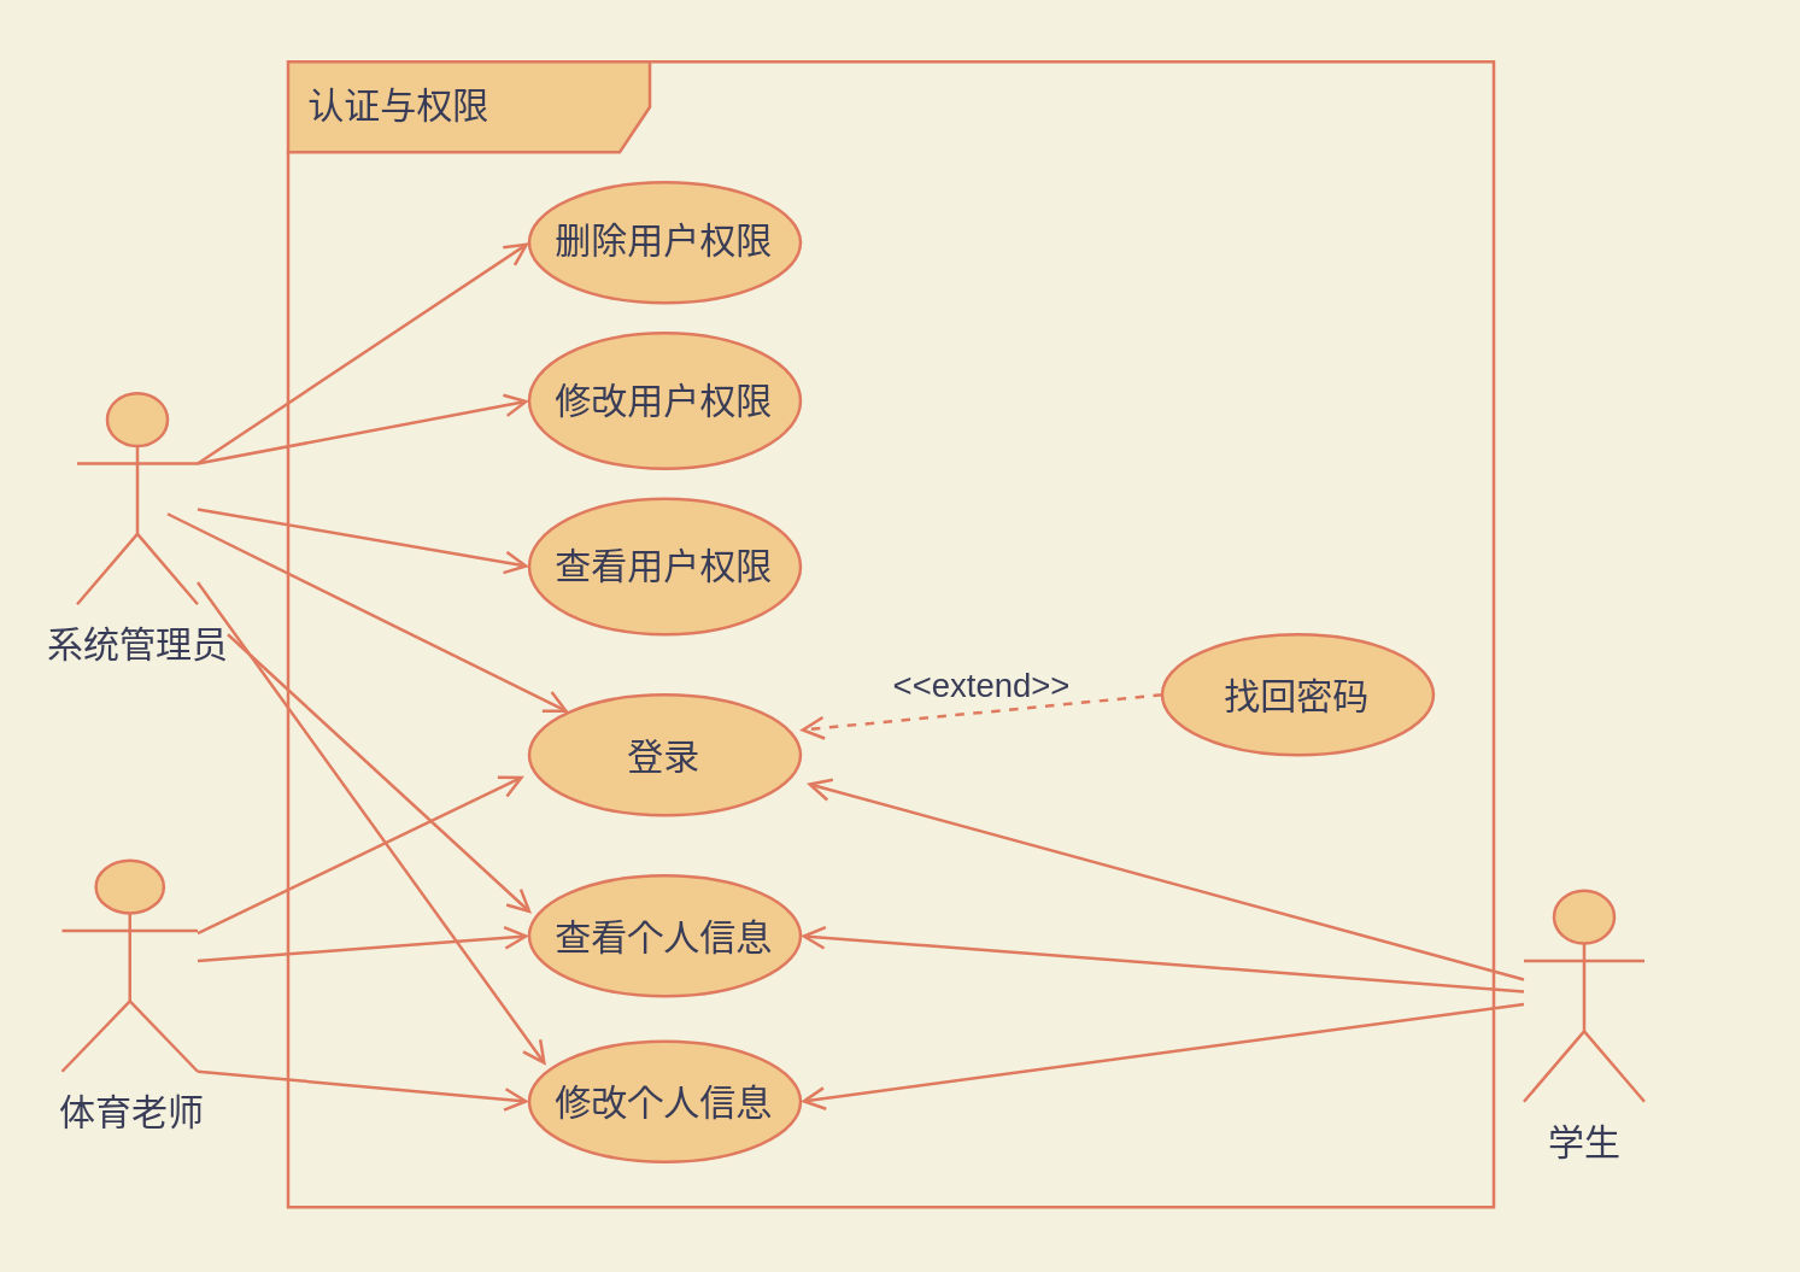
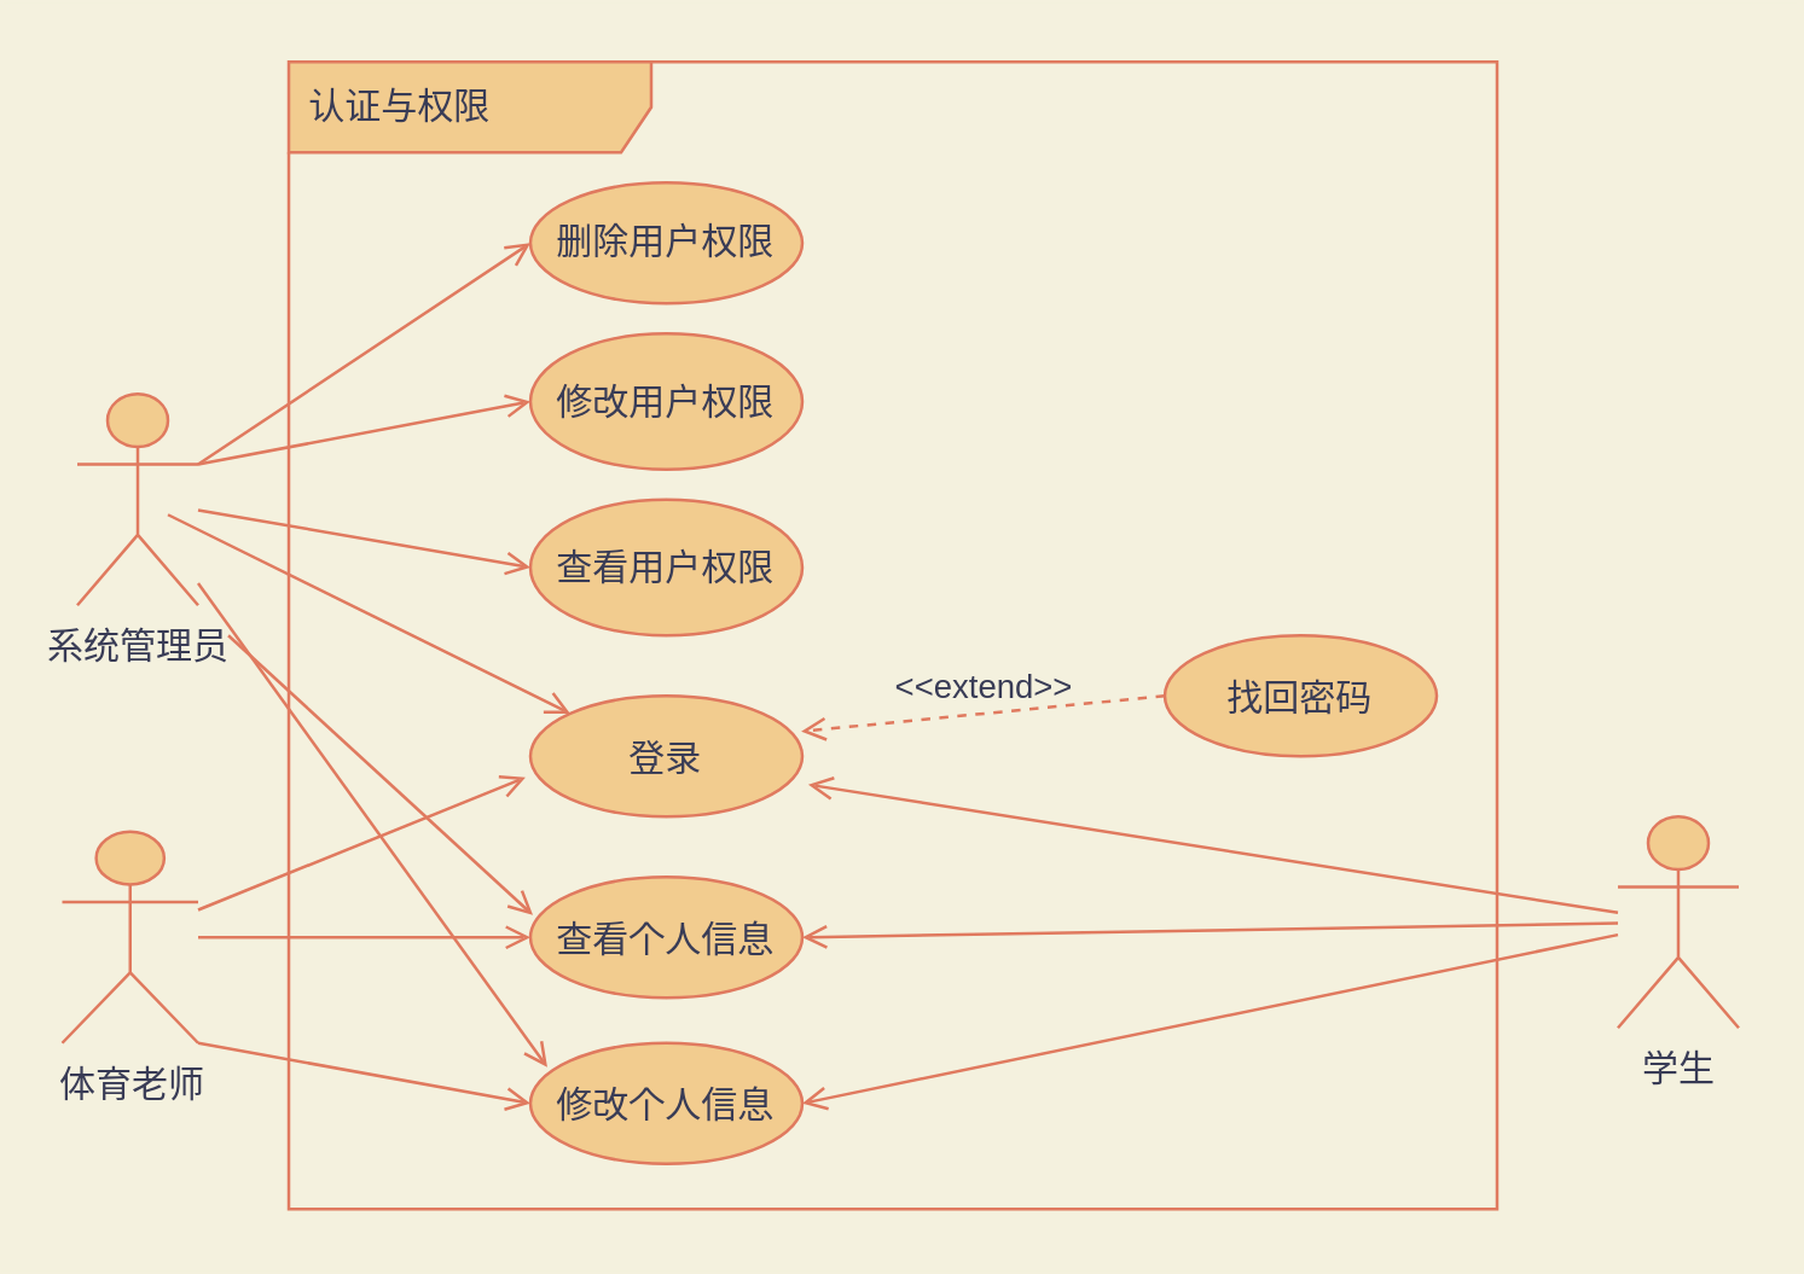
- <mxCell id="3" value="体育老师" style="shape=umlActor;verticalLabelPosition=bottom;verticalAlign=top;html=1;outlineConnect=0;fillColor=#F2CC8F;strokeColor=#E07A5F;fontColor=#393C56;" vertex="1" parent="1"><mxGeometry x="20" y="285" width="45" height="70" as="geometry" /></mxCell>
+ <mxCell id="3" value="体育老师" style="shape=umlActor;verticalLabelPosition=bottom;verticalAlign=top;html=1;outlineConnect=0;fillColor=#F2CC8F;strokeColor=#E07A5F;fontColor=#393C56;" vertex="1" parent="1"><mxGeometry x="20" y="275" width="45" height="70" as="geometry" /></mxCell>
- <mxCell id="13" value="学生" style="shape=umlActor;verticalLabelPosition=bottom;verticalAlign=top;html=1;outlineConnect=0;fillColor=#F2CC8F;strokeColor=#E07A5F;fontColor=#393C56;" vertex="1" parent="1"><mxGeometry x="505" y="295" width="40" height="70" as="geometry" /></mxCell>
+ <mxCell id="13" value="学生" style="shape=umlActor;verticalLabelPosition=bottom;verticalAlign=top;html=1;outlineConnect=0;fillColor=#F2CC8F;strokeColor=#E07A5F;fontColor=#393C56;" vertex="1" parent="1"><mxGeometry x="535" y="270" width="40" height="70" as="geometry" /></mxCell>
